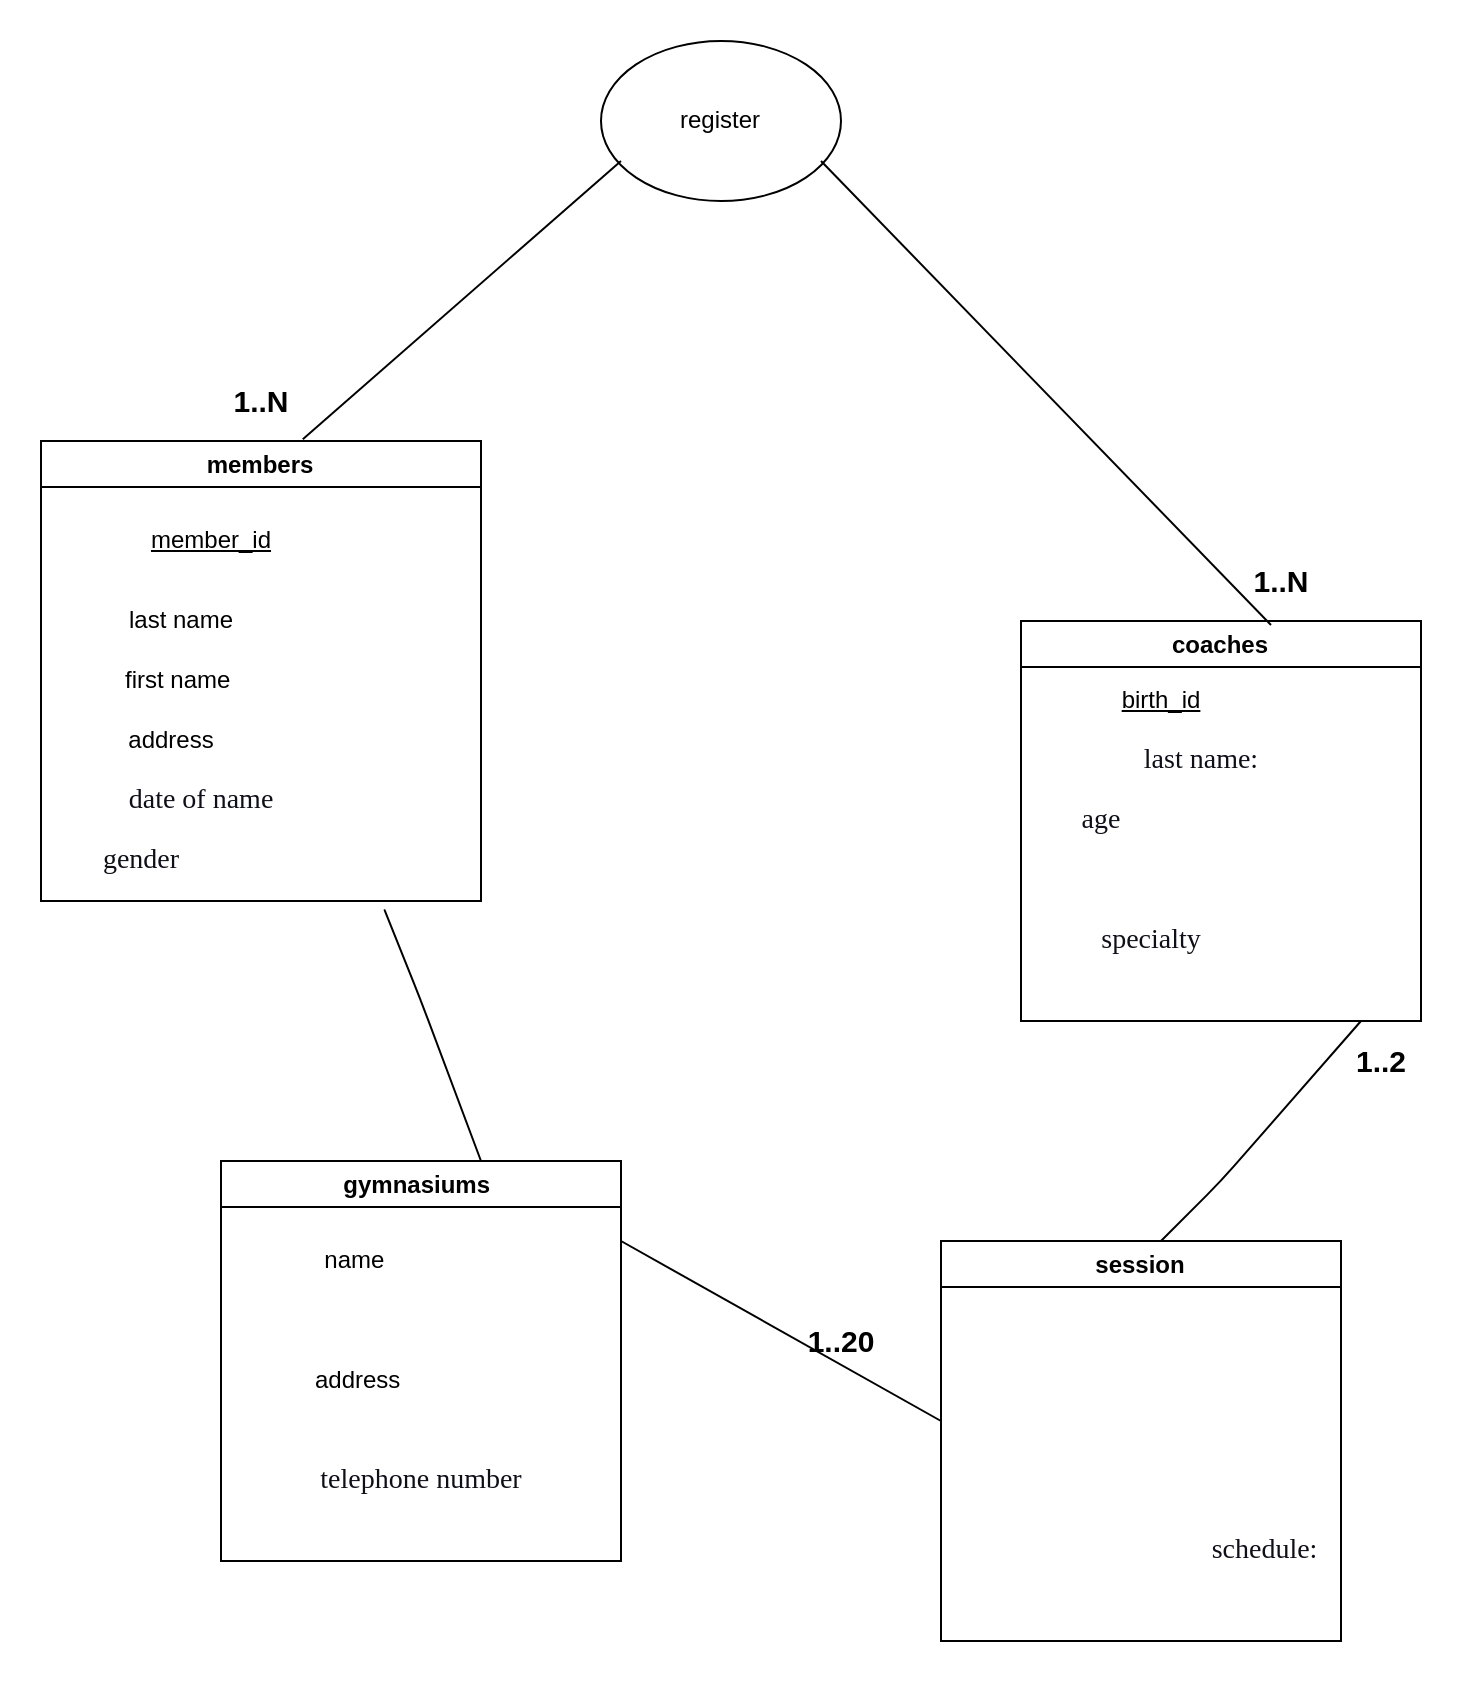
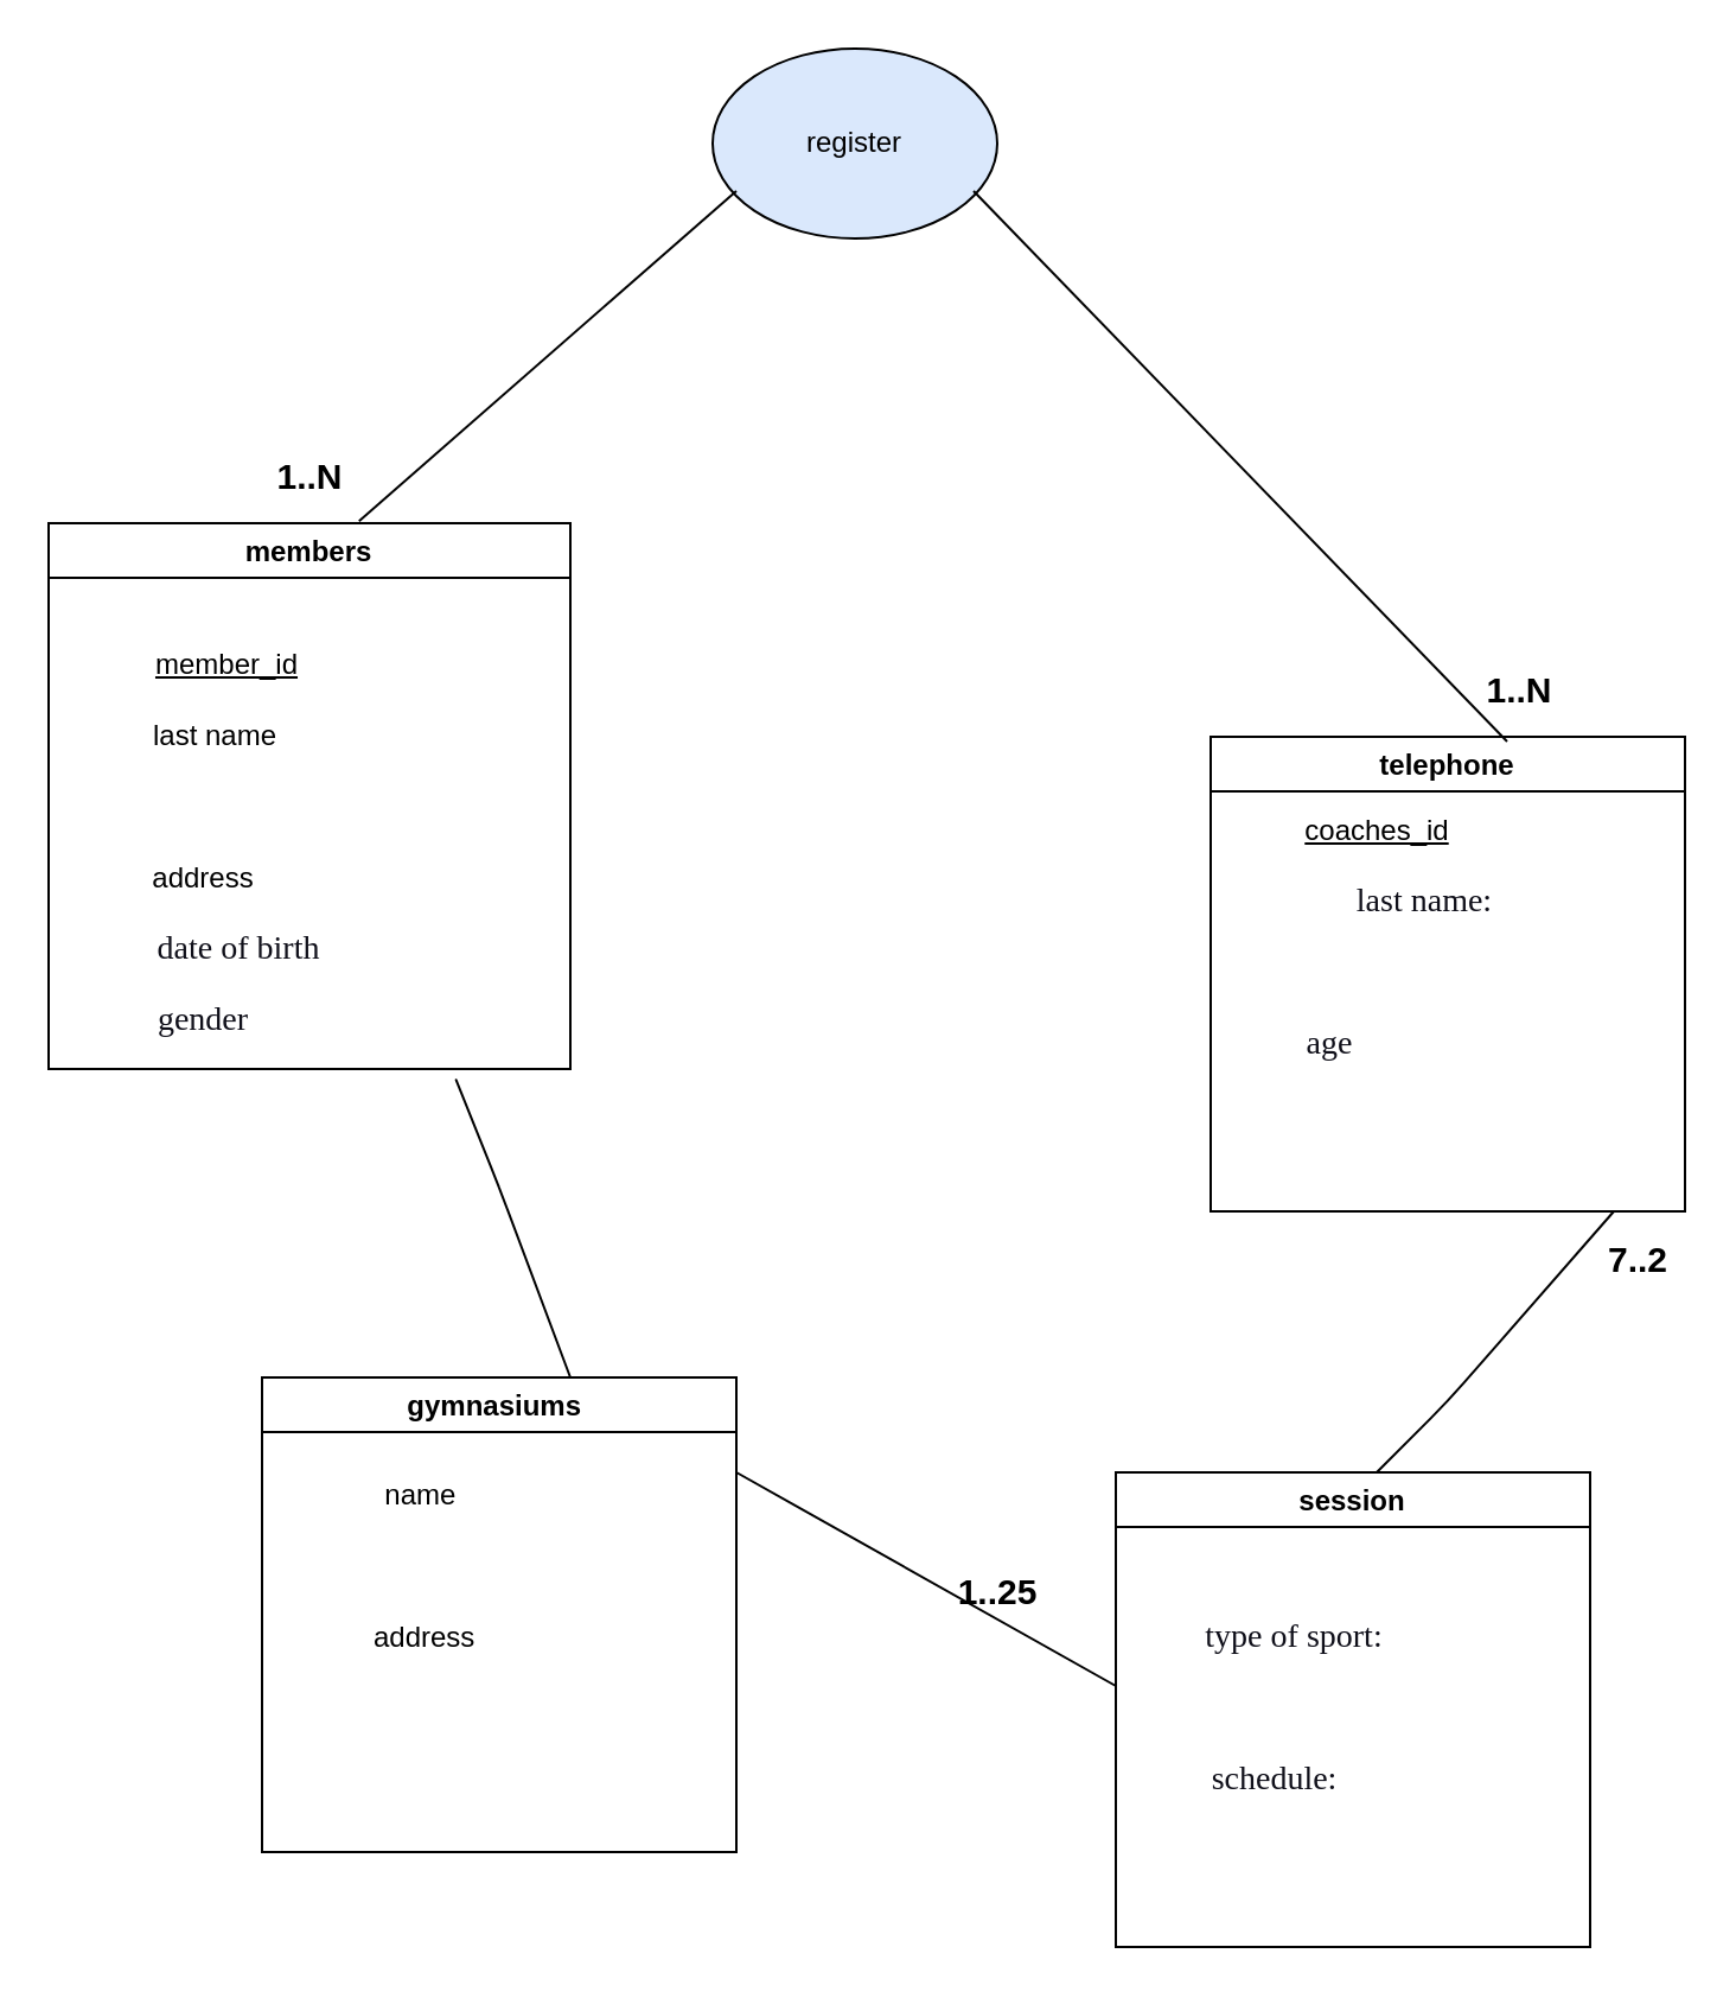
- <mxCell id="26" value="register" style="ellipse;whiteSpace=wrap;html=1;" vertex="1" parent="1"><mxGeometry x="300" y="20" width="120" height="80" as="geometry" /></mxCell>
+ <mxCell id="26" value="register" style="ellipse;whiteSpace=wrap;html=1;fillColor=#dae8fc;" vertex="1" parent="1"><mxGeometry x="300" y="20" width="120" height="80" as="geometry" /></mxCell>
- <mxCell id="3" value="&lt;u&gt;member_id&lt;/u&gt;" style="text;html=1;align=center;verticalAlign=middle;resizable=0;points=[];autosize=1;strokeColor=none;" vertex="1" parent="2"><mxGeometry x="45" y="40" width="80" height="20" as="geometry" /></mxCell>
+ <mxCell id="3" value="&lt;u&gt;member_id&lt;/u&gt;" style="text;html=1;align=center;verticalAlign=middle;resizable=0;points=[];autosize=1;strokeColor=none;" vertex="1" parent="2"><mxGeometry x="35" y="50" width="80" height="20" as="geometry" /></mxCell>
- <mxCell id="16" value="coaches" style="swimlane;" vertex="1" parent="1"><mxGeometry x="510" y="310" width="200" height="200" as="geometry" /></mxCell>
+ <mxCell id="16" value="telephone" style="swimlane;" vertex="1" parent="1"><mxGeometry x="510" y="310" width="200" height="200" as="geometry" /></mxCell>
- <mxCell id="7" value="first name&amp;nbsp;" style="text;html=1;align=center;verticalAlign=middle;resizable=0;points=[];autosize=1;strokeColor=none;" vertex="1" parent="1"><mxGeometry x="55" y="330" width="70" height="20" as="geometry" /></mxCell>
- <mxCell id="18" value="&lt;u&gt;birth_id&lt;/u&gt;" style="text;html=1;align=center;verticalAlign=middle;resizable=0;points=[];autosize=1;strokeColor=none;" vertex="1" parent="16"><mxGeometry x="30" y="30" width="80" height="20" as="geometry" /></mxCell>
+ <mxCell id="18" value="&lt;u&gt;coaches_id&lt;/u&gt;" style="text;html=1;align=center;verticalAlign=middle;resizable=0;points=[];autosize=1;strokeColor=none;" vertex="1" parent="16"><mxGeometry x="30" y="30" width="80" height="20" as="geometry" /></mxCell>
- <mxCell id="8" value="&lt;span style=&quot;color: rgb(15 , 15 , 25) ; font-family: &amp;#34;montserrat&amp;#34; ; font-size: 14px ; text-align: left ; background-color: rgb(255 , 255 , 255)&quot;&gt;date of name&lt;/span&gt;" style="text;html=1;align=center;verticalAlign=middle;resizable=0;points=[];autosize=1;strokeColor=none;" vertex="1" parent="1"><mxGeometry x="60" y="390" width="80" height="20" as="geometry" /></mxCell>
+ <mxCell id="8" value="&lt;span style=&quot;color: rgb(15 , 15 , 25) ; font-family: &amp;#34;montserrat&amp;#34; ; font-size: 14px ; text-align: left ; background-color: rgb(255 , 255 , 255)&quot;&gt;date of birth&lt;/span&gt;" style="text;html=1;align=center;verticalAlign=middle;resizable=0;points=[];autosize=1;strokeColor=none;" vertex="1" parent="1"><mxGeometry x="60" y="390" width="80" height="20" as="geometry" /></mxCell>
- <mxCell id="17" value="&lt;span style=&quot;color: rgb(15 , 15 , 25) ; font-family: &amp;#34;montserrat&amp;#34; ; font-size: 14px ; text-align: left ; background-color: rgb(255 , 255 , 255)&quot;&gt;age&lt;/span&gt;" style="text;html=1;align=center;verticalAlign=middle;resizable=0;points=[];autosize=1;strokeColor=none;" vertex="1" parent="16"><mxGeometry x="25" y="90" width="30" height="20" as="geometry" /></mxCell>
+ <mxCell id="17" value="&lt;span style=&quot;color: rgb(15 , 15 , 25) ; font-family: &amp;#34;montserrat&amp;#34; ; font-size: 14px ; text-align: left ; background-color: rgb(255 , 255 , 255)&quot;&gt;age&lt;/span&gt;" style="text;html=1;align=center;verticalAlign=middle;resizable=0;points=[];autosize=1;strokeColor=none;" vertex="1" parent="16"><mxGeometry x="35" y="120" width="30" height="20" as="geometry" /></mxCell>
- <mxCell id="6" value="&lt;span style=&quot;color: rgb(15 , 15 , 25) ; font-family: &amp;#34;montserrat&amp;#34; ; font-size: 14px ; text-align: left ; background-color: rgb(255 , 255 , 255)&quot;&gt;gender&lt;/span&gt;" style="text;html=1;align=center;verticalAlign=middle;resizable=0;points=[];autosize=1;strokeColor=none;" vertex="1" parent="2"><mxGeometry x="25" y="200" width="50" height="20" as="geometry" /></mxCell>
+ <mxCell id="6" value="&lt;span style=&quot;color: rgb(15 , 15 , 25) ; font-family: &amp;#34;montserrat&amp;#34; ; font-size: 14px ; text-align: left ; background-color: rgb(255 , 255 , 255)&quot;&gt;gender&lt;/span&gt;" style="text;html=1;align=center;verticalAlign=middle;resizable=0;points=[];autosize=1;strokeColor=none;" vertex="1" parent="2"><mxGeometry x="40" y="200" width="50" height="20" as="geometry" /></mxCell>
- <mxCell id="20" value="&lt;span style=&quot;color: rgb(15 , 15 , 25) ; font-family: &amp;#34;montserrat&amp;#34; ; font-size: 14px ; text-align: left ; background-color: rgb(255 , 255 , 255)&quot;&gt;specialty&lt;/span&gt;" style="text;html=1;align=center;verticalAlign=middle;resizable=0;points=[];autosize=1;strokeColor=none;" vertex="1" parent="16"><mxGeometry x="30" y="150" width="70" height="20" as="geometry" /></mxCell>
- <mxCell id="25" value="&lt;font style=&quot;font-size: 15px&quot;&gt;&lt;b&gt;1..2&lt;/b&gt;&lt;/font&gt;" style="text;html=1;align=center;verticalAlign=middle;resizable=0;points=[];autosize=1;strokeColor=none;" vertex="1" parent="1"><mxGeometry x="670" y="520" width="40" height="20" as="geometry" /></mxCell>
+ <mxCell id="25" value="&lt;font style=&quot;font-size: 15px&quot;&gt;&lt;b&gt;7..2&lt;/b&gt;&lt;/font&gt;" style="text;html=1;align=center;verticalAlign=middle;resizable=0;points=[];autosize=1;strokeColor=none;" vertex="1" parent="1"><mxGeometry x="670" y="520" width="40" height="20" as="geometry" /></mxCell>
- <mxCell id="23" value="&lt;b&gt;&lt;font style=&quot;font-size: 15px&quot;&gt;1..20&lt;/font&gt;&lt;/b&gt;" style="text;html=1;align=center;verticalAlign=middle;resizable=0;points=[];autosize=1;strokeColor=none;" vertex="1" parent="1"><mxGeometry x="395" y="660" width="50" height="20" as="geometry" /></mxCell>
+ <mxCell id="23" value="&lt;b&gt;&lt;font style=&quot;font-size: 15px&quot;&gt;1..25&lt;/font&gt;&lt;/b&gt;" style="text;html=1;align=center;verticalAlign=middle;resizable=0;points=[];autosize=1;strokeColor=none;" vertex="1" parent="1"><mxGeometry x="395" y="660" width="50" height="20" as="geometry" /></mxCell>
+ <mxCell id="14" value="&lt;span style=&quot;color: rgb(15 , 15 , 25) ; font-family: &amp;#34;montserrat&amp;#34; ; font-size: 14px ; text-align: left ; background-color: rgb(255 , 255 , 255)&quot;&gt;type of sport:&lt;/span&gt;" style="text;html=1;align=center;verticalAlign=middle;resizable=0;points=[];autosize=1;strokeColor=none;" vertex="1" parent="1"><mxGeometry x="500" y="680" width="90" height="20" as="geometry" /></mxCell>
- <mxCell id="11" value="&lt;span style=&quot;color: rgb(15 , 15 , 25) ; font-family: &amp;#34;montserrat&amp;#34; ; font-size: 14px ; text-align: left ; background-color: rgb(255 , 255 , 255)&quot;&gt;telephone number&lt;/span&gt;" style="text;html=1;align=center;verticalAlign=middle;resizable=0;points=[];autosize=1;strokeColor=none;" vertex="1" parent="9"><mxGeometry x="40" y="150" width="120" height="20" as="geometry" /></mxCell>
- <mxCell id="15" value="&lt;span style=&quot;color: rgb(15 , 15 , 25) ; font-family: &amp;#34;montserrat&amp;#34; ; font-size: 14px ; text-align: left ; background-color: rgb(255 , 255 , 255)&quot;&gt;&amp;nbsp;schedule:&lt;/span&gt;" style="text;html=1;align=center;verticalAlign=middle;resizable=0;points=[];autosize=1;strokeColor=none;" vertex="1" parent="1"><mxGeometry x="595" y="765" width="70" height="20" as="geometry" /></mxCell>
+ <mxCell id="15" value="&lt;span style=&quot;color: rgb(15 , 15 , 25) ; font-family: &amp;#34;montserrat&amp;#34; ; font-size: 14px ; text-align: left ; background-color: rgb(255 , 255 , 255)&quot;&gt;&amp;nbsp;schedule:&lt;/span&gt;" style="text;html=1;align=center;verticalAlign=middle;resizable=0;points=[];autosize=1;strokeColor=none;" vertex="1" parent="1"><mxGeometry x="500" y="740" width="70" height="20" as="geometry" /></mxCell>
